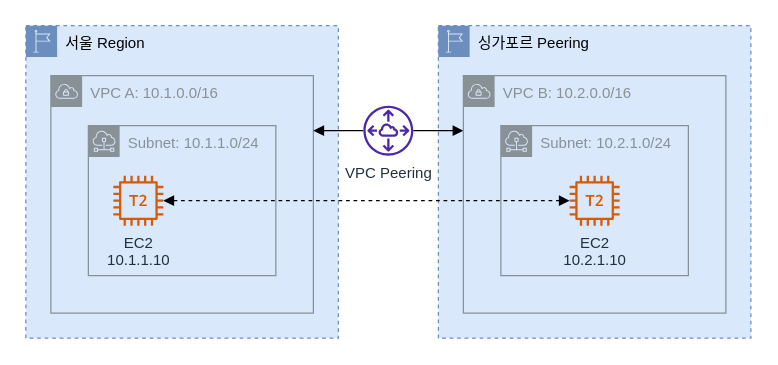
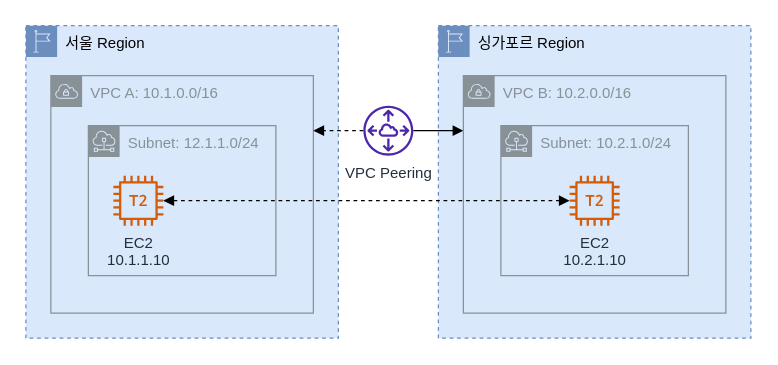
- <mxCell id="2" value="싱가포르 Peering" style="points=[[0,0],[0.25,0],[0.5,0],[0.75,0],[1,0],[1,0.25],[1,0.5],[1,0.75],[1,1],[0.75,1],[0.5,1],[0.25,1],[0,1],[0,0.75],[0,0.5],[0,0.25]];outlineConnect=0;html=1;whiteSpace=wrap;fontSize=12;fontStyle=0;container=1;pointerEvents=0;collapsible=0;recursiveResize=0;shape=mxgraph.aws4.group;grIcon=mxgraph.aws4.group_region;strokeColor=#6c8ebf;fillColor=#dae8fc;verticalAlign=top;align=left;spacingLeft=30;dashed=1;" vertex="1" parent="1"><mxGeometry x="350" y="20" width="250" height="250" as="geometry" /></mxCell>
+ <mxCell id="2" value="싱가포르 Region" style="points=[[0,0],[0.25,0],[0.5,0],[0.75,0],[1,0],[1,0.25],[1,0.5],[1,0.75],[1,1],[0.75,1],[0.5,1],[0.25,1],[0,1],[0,0.75],[0,0.5],[0,0.25]];outlineConnect=0;html=1;whiteSpace=wrap;fontSize=12;fontStyle=0;container=1;pointerEvents=0;collapsible=0;recursiveResize=0;shape=mxgraph.aws4.group;grIcon=mxgraph.aws4.group_region;strokeColor=#6c8ebf;fillColor=#dae8fc;verticalAlign=top;align=left;spacingLeft=30;dashed=1;" vertex="1" parent="1"><mxGeometry x="350" y="20" width="250" height="250" as="geometry" /></mxCell>
- <mxCell id="8" style="edgeStyle=orthogonalEdgeStyle;rounded=0;orthogonalLoop=1;jettySize=auto;html=1;endArrow=block;endFill=1;" edge="1" parent="3" source="10" target="4"><mxGeometry relative="1" as="geometry"><Array as="points"><mxPoint x="240" y="84" /><mxPoint x="240" y="84" /></Array></mxGeometry></mxCell>
+ <mxCell id="8" style="edgeStyle=orthogonalEdgeStyle;rounded=0;orthogonalLoop=1;jettySize=auto;html=1;endArrow=block;endFill=1;dashed=1;" edge="1" parent="3" source="10" target="4"><mxGeometry relative="1" as="geometry"><Array as="points"><mxPoint x="240" y="84" /><mxPoint x="240" y="84" /></Array></mxGeometry></mxCell>
- <mxCell id="5" value="Subnet: 10.1.1.0/24" style="sketch=0;outlineConnect=0;gradientColor=none;html=1;whiteSpace=wrap;fontSize=12;fontStyle=0;shape=mxgraph.aws4.group;grIcon=mxgraph.aws4.group_subnet;strokeColor=#879196;fillColor=none;verticalAlign=top;align=left;spacingLeft=30;fontColor=#879196;dashed=0;" vertex="1" parent="3"><mxGeometry x="50" y="80" width="150" height="120" as="geometry" /></mxCell>
+ <mxCell id="5" value="Subnet: 12.1.1.0/24" style="sketch=0;outlineConnect=0;gradientColor=none;html=1;whiteSpace=wrap;fontSize=12;fontStyle=0;shape=mxgraph.aws4.group;grIcon=mxgraph.aws4.group_subnet;strokeColor=#879196;fillColor=none;verticalAlign=top;align=left;spacingLeft=30;fontColor=#879196;dashed=0;" vertex="1" parent="3"><mxGeometry x="50" y="80" width="150" height="120" as="geometry" /></mxCell>
